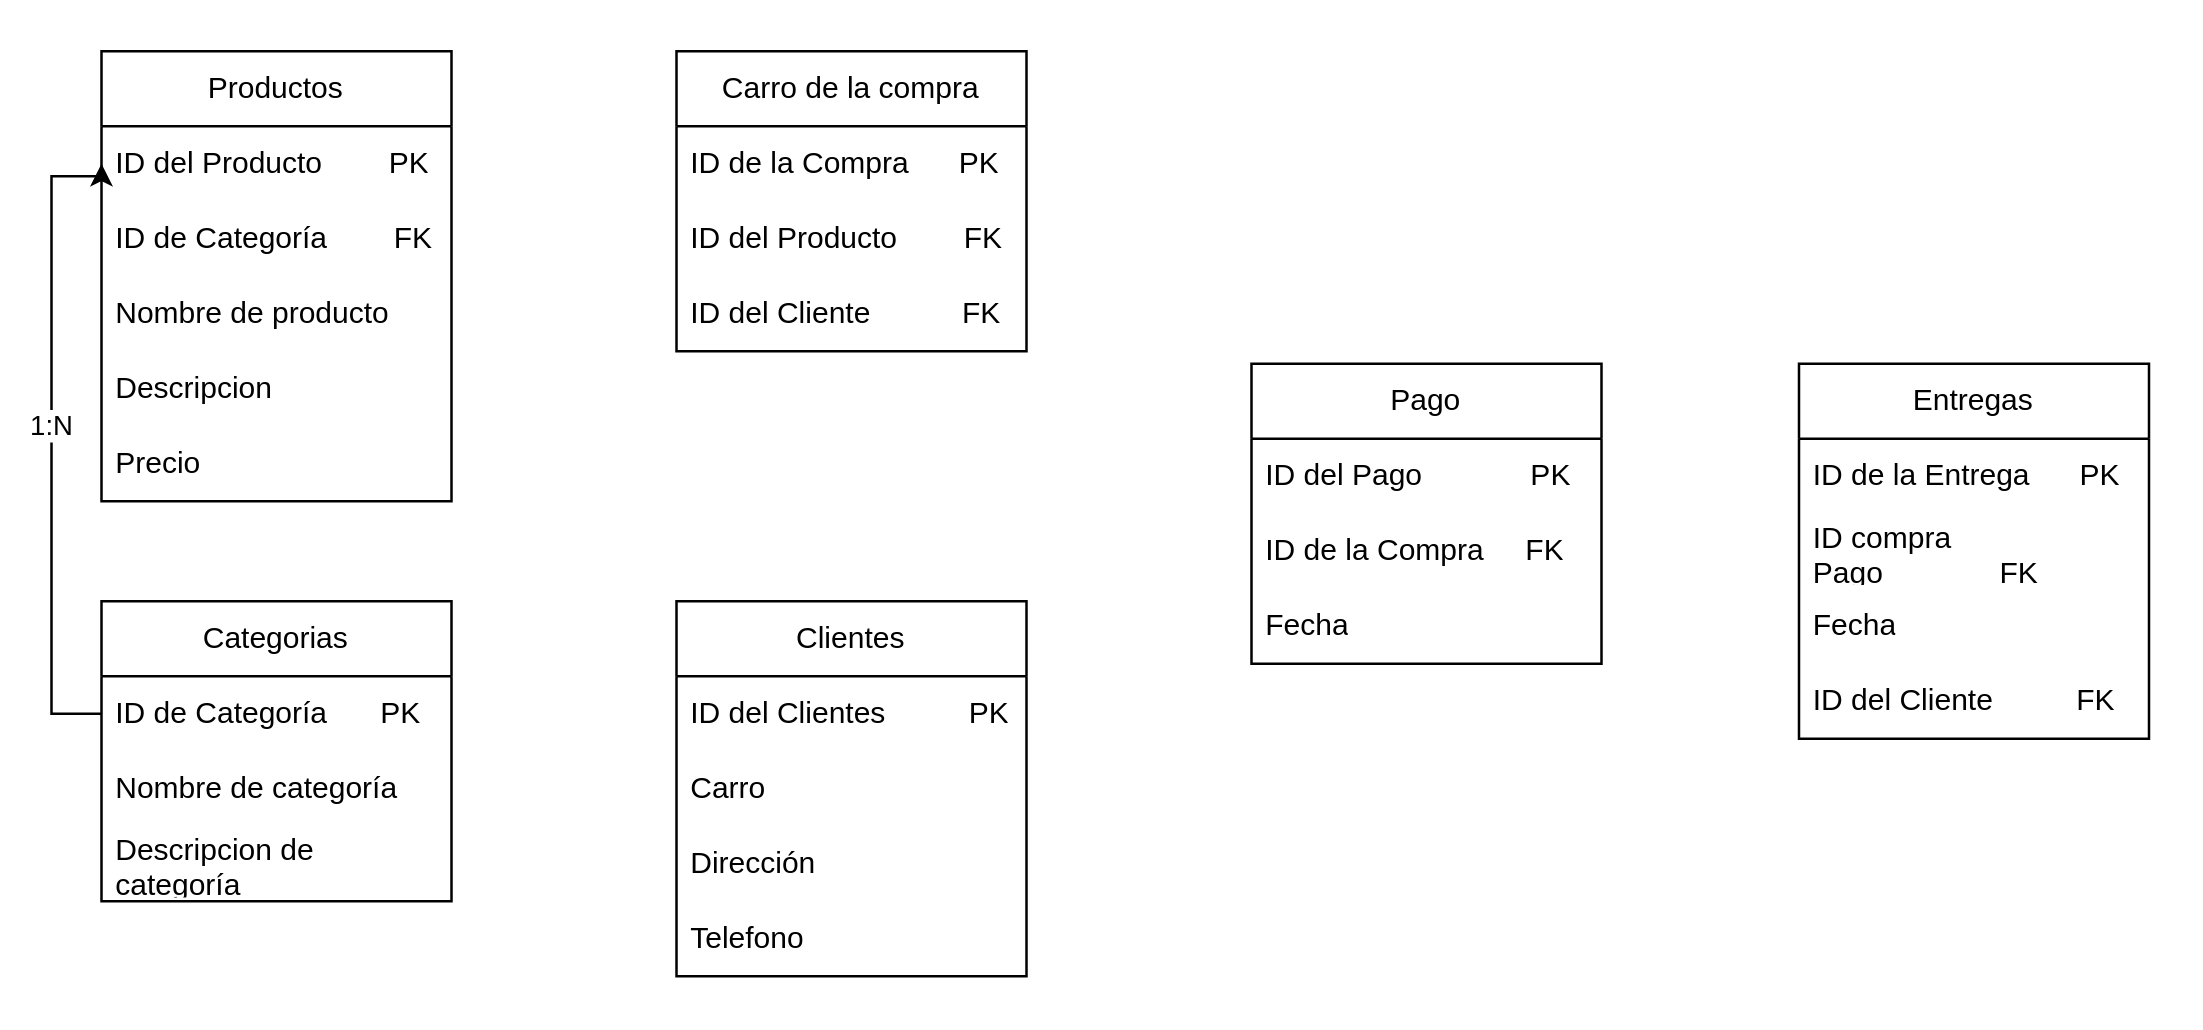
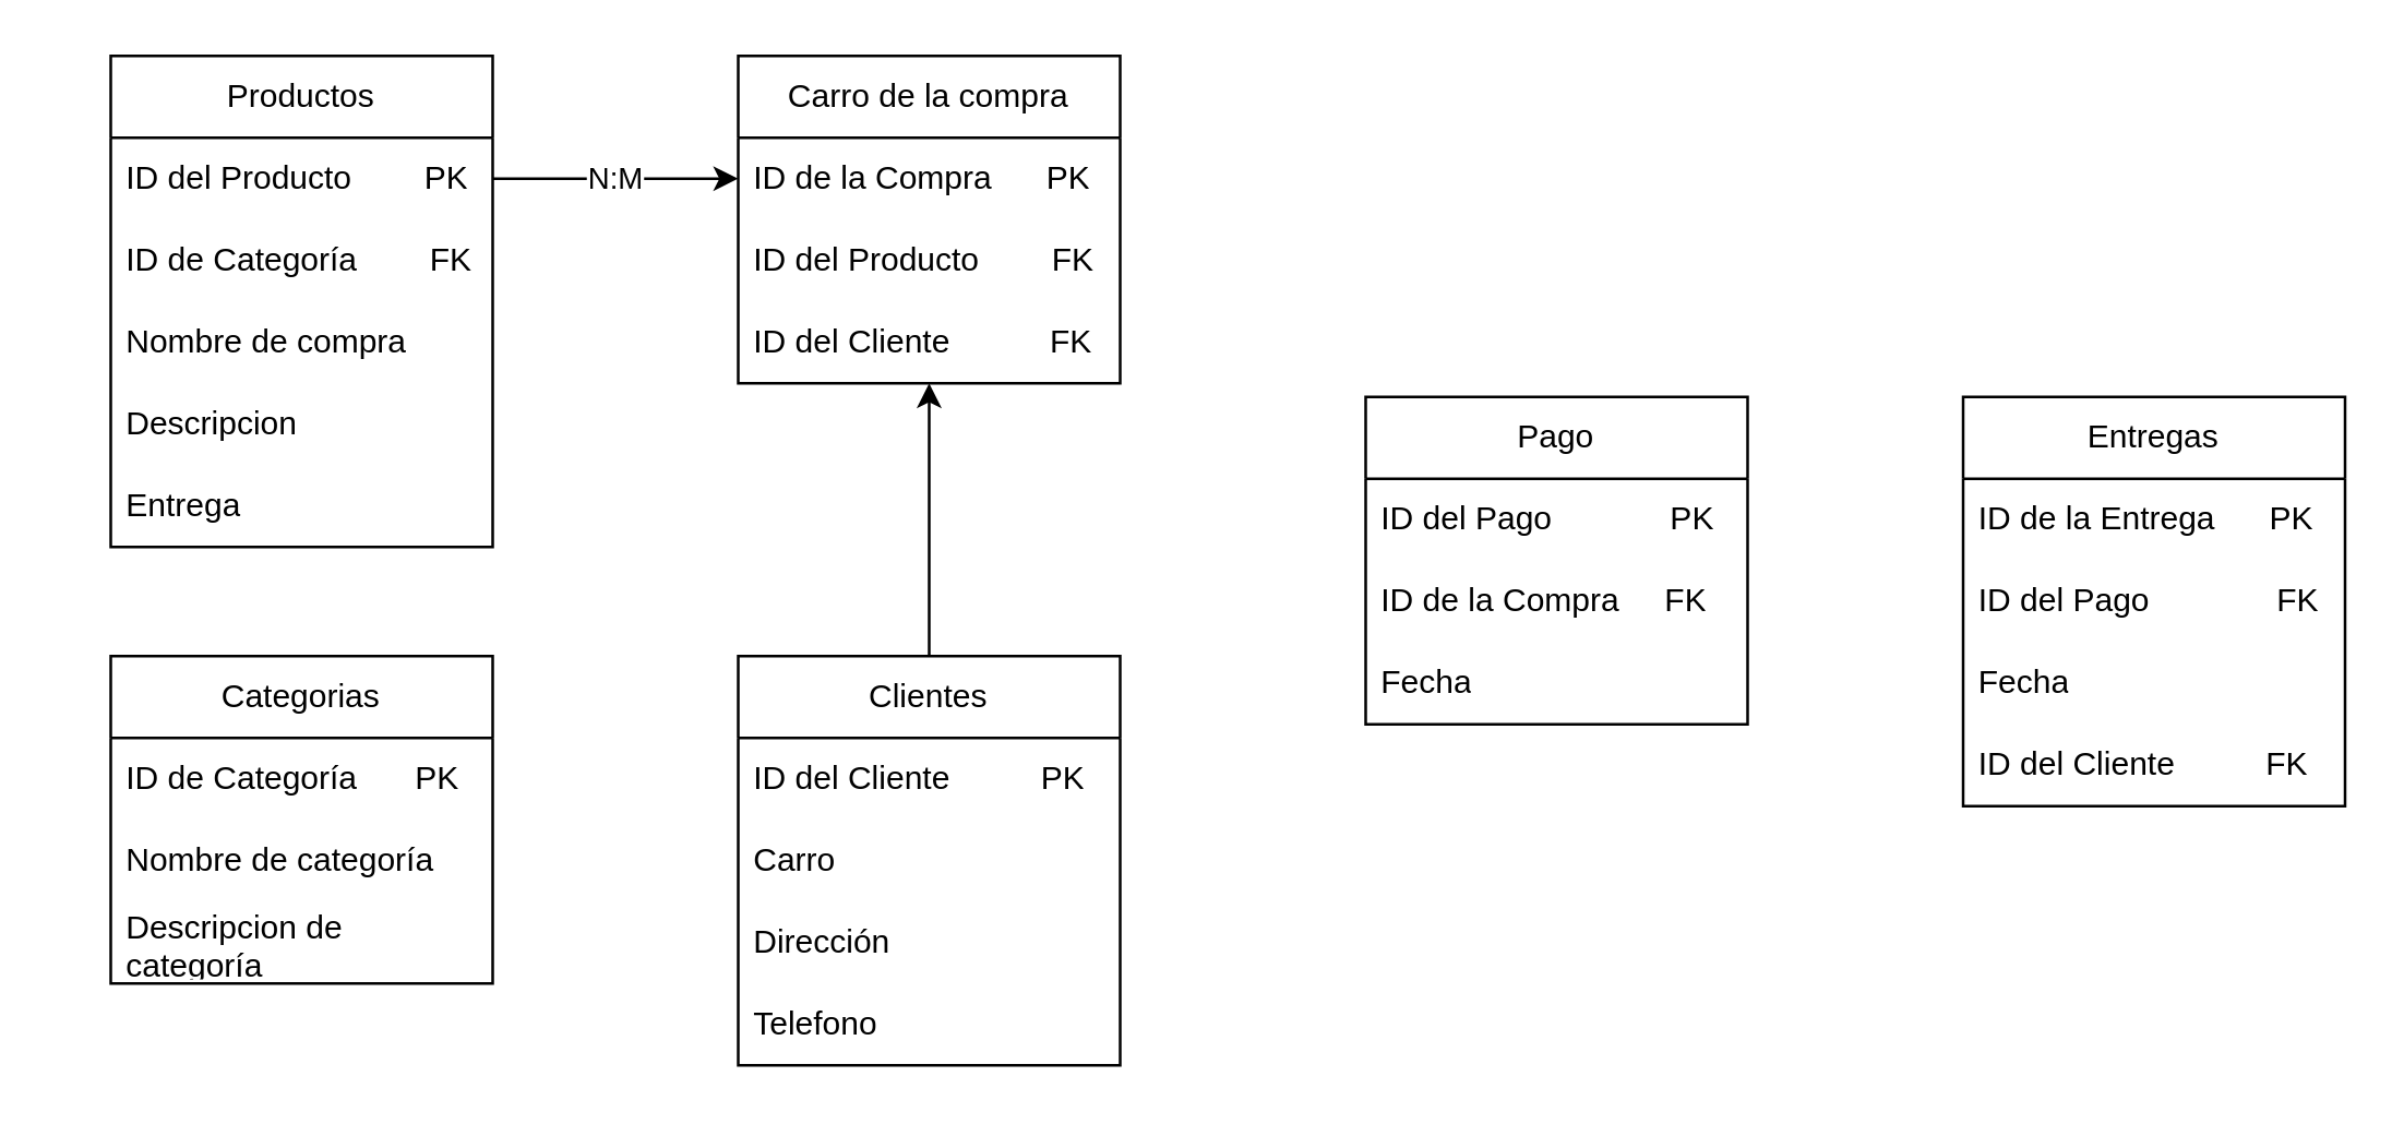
+ <mxCell id="31" value="N:M" style="edgeStyle=orthogonalEdgeStyle;rounded=0;orthogonalLoop=1;jettySize=auto;html=1;entryX=0;entryY=0.5;entryDx=0;entryDy=0;" parent="1" source="22" target="7" edge="1"><mxGeometry relative="1" as="geometry" /></mxCell>
- <mxCell id="24" value="Nombre de producto" style="text;strokeColor=none;fillColor=none;align=left;verticalAlign=middle;spacingLeft=4;spacingRight=4;overflow=hidden;points=[[0,0.5],[1,0.5]];portConstraint=eastwest;rotatable=0;whiteSpace=wrap;html=1;" parent="21" vertex="1"><mxGeometry y="90" width="140" height="30" as="geometry" /></mxCell>
+ <mxCell id="24" value="Nombre de compra" style="text;strokeColor=none;fillColor=none;align=left;verticalAlign=middle;spacingLeft=4;spacingRight=4;overflow=hidden;points=[[0,0.5],[1,0.5]];portConstraint=eastwest;rotatable=0;whiteSpace=wrap;html=1;" parent="21" vertex="1"><mxGeometry y="90" width="140" height="30" as="geometry" /></mxCell>
- <mxCell id="32" value="1:N" style="edgeStyle=orthogonalEdgeStyle;rounded=0;orthogonalLoop=1;jettySize=auto;html=1;entryX=0;entryY=0.5;entryDx=0;entryDy=0;spacing=3;" parent="1" source="3" target="22" edge="1"><mxGeometry x="0.038" relative="1" as="geometry"><Array as="points"><mxPoint x="20" y="285" /><mxPoint x="20" y="70" /><mxPoint x="40" y="70" /></Array><mxPoint as="offset" /></mxGeometry></mxCell>
- <mxCell id="26" value="Precio" style="text;strokeColor=none;fillColor=none;align=left;verticalAlign=middle;spacingLeft=4;spacingRight=4;overflow=hidden;points=[[0,0.5],[1,0.5]];portConstraint=eastwest;rotatable=0;whiteSpace=wrap;html=1;" parent="21" vertex="1"><mxGeometry y="150" width="140" height="30" as="geometry" /></mxCell>
+ <mxCell id="26" value="Entrega" style="text;strokeColor=none;fillColor=none;align=left;verticalAlign=middle;spacingLeft=4;spacingRight=4;overflow=hidden;points=[[0,0.5],[1,0.5]];portConstraint=eastwest;rotatable=0;whiteSpace=wrap;html=1;" parent="21" vertex="1"><mxGeometry y="150" width="140" height="30" as="geometry" /></mxCell>
+ <mxCell id="15" style="edgeStyle=orthogonalEdgeStyle;rounded=0;orthogonalLoop=1;jettySize=auto;html=1;entryX=0.5;entryY=1;entryDx=0;entryDy=0;" parent="1" source="16" target="6" edge="1"><mxGeometry relative="1" as="geometry" /></mxCell>
- <mxCell id="12" value="ID compra Pago&amp;nbsp;&amp;nbsp;&amp;nbsp;&amp;nbsp;&amp;nbsp;&amp;nbsp;&amp;nbsp;&amp;nbsp;&amp;nbsp;&amp;nbsp;&amp;nbsp;&amp;nbsp;&amp;nbsp; FK" style="text;strokeColor=none;fillColor=none;align=left;verticalAlign=middle;spacingLeft=4;spacingRight=4;overflow=hidden;points=[[0,0.5],[1,0.5]];portConstraint=eastwest;rotatable=0;whiteSpace=wrap;html=1;" parent="10" vertex="1"><mxGeometry y="60" width="140" height="30" as="geometry" /></mxCell>
+ <mxCell id="12" value="ID del Pago&amp;nbsp;&amp;nbsp;&amp;nbsp;&amp;nbsp;&amp;nbsp;&amp;nbsp;&amp;nbsp;&amp;nbsp;&amp;nbsp;&amp;nbsp;&amp;nbsp;&amp;nbsp;&amp;nbsp; FK" style="text;strokeColor=none;fillColor=none;align=left;verticalAlign=middle;spacingLeft=4;spacingRight=4;overflow=hidden;points=[[0,0.5],[1,0.5]];portConstraint=eastwest;rotatable=0;whiteSpace=wrap;html=1;" parent="10" vertex="1"><mxGeometry y="60" width="140" height="30" as="geometry" /></mxCell>
- <mxCell id="17" value="ID del Clientes&amp;nbsp;&amp;nbsp;&amp;nbsp;&amp;nbsp;&amp;nbsp;&amp;nbsp;&amp;nbsp;&amp;nbsp;&amp;nbsp; PK" style="text;strokeColor=none;fillColor=none;align=left;verticalAlign=middle;spacingLeft=4;spacingRight=4;overflow=hidden;points=[[0,0.5],[1,0.5]];portConstraint=eastwest;rotatable=0;whiteSpace=wrap;html=1;" parent="16" vertex="1"><mxGeometry y="30" width="140" height="30" as="geometry" /></mxCell>
+ <mxCell id="17" value="ID del Cliente&amp;nbsp;&amp;nbsp;&amp;nbsp;&amp;nbsp;&amp;nbsp;&amp;nbsp;&amp;nbsp;&amp;nbsp;&amp;nbsp; PK" style="text;strokeColor=none;fillColor=none;align=left;verticalAlign=middle;spacingLeft=4;spacingRight=4;overflow=hidden;points=[[0,0.5],[1,0.5]];portConstraint=eastwest;rotatable=0;whiteSpace=wrap;html=1;" parent="16" vertex="1"><mxGeometry y="30" width="140" height="30" as="geometry" /></mxCell>
